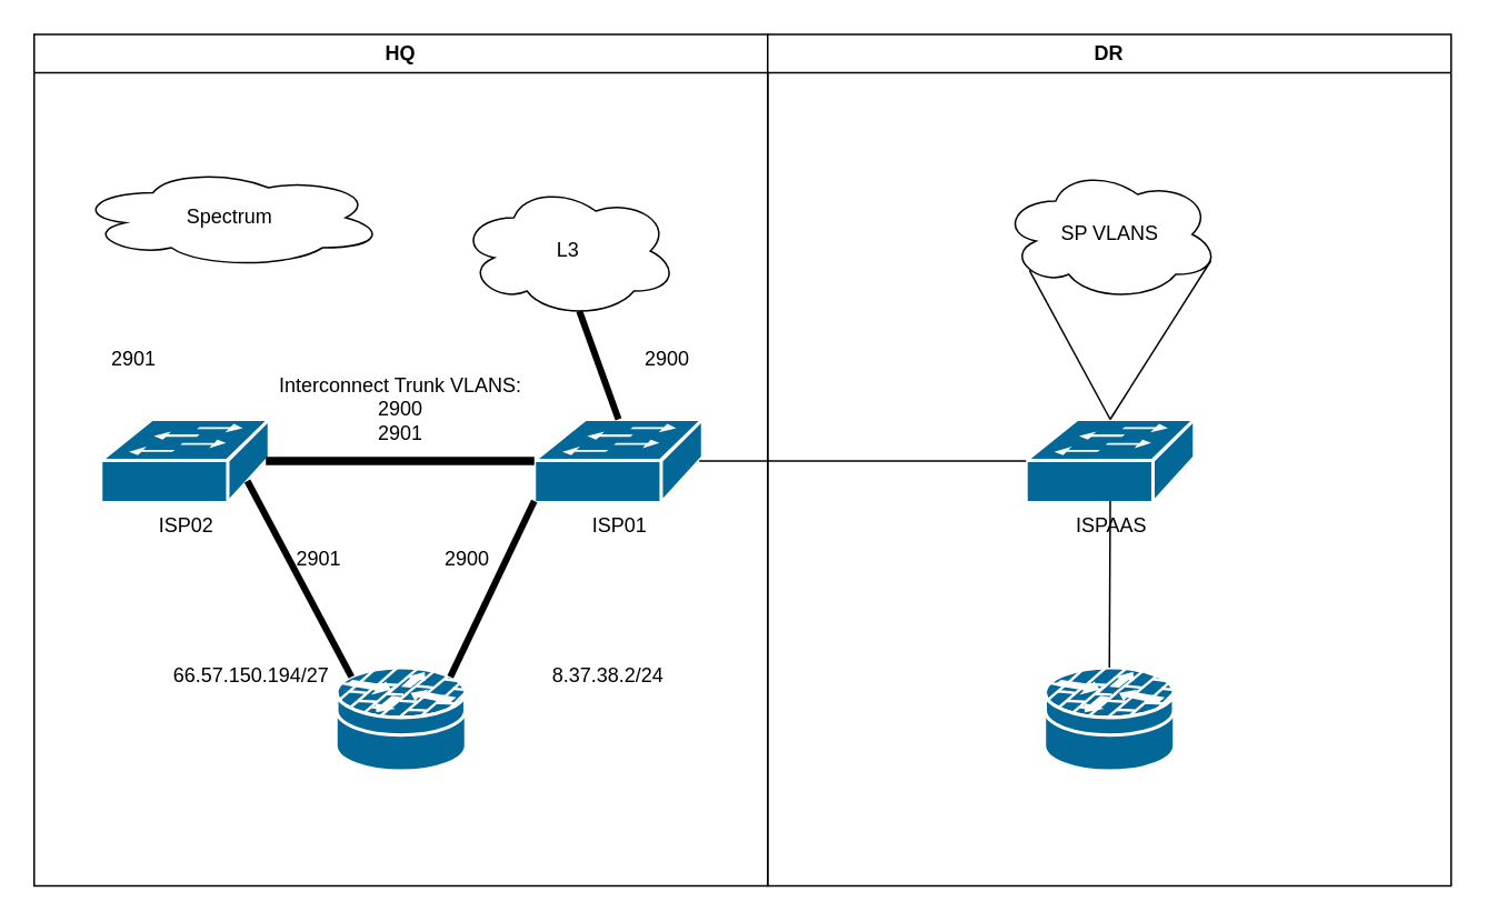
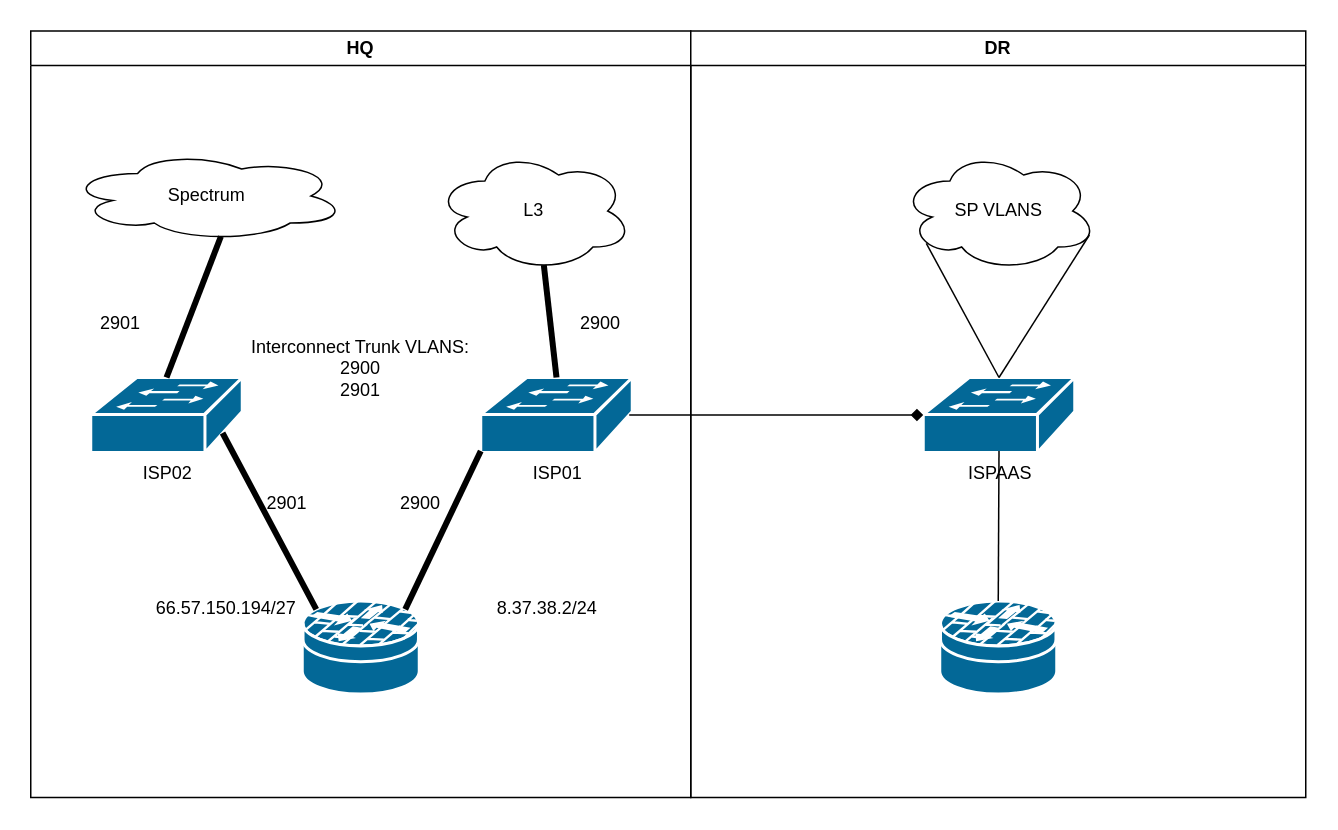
- <mxCell id="7" value="L3" style="ellipse;shape=cloud;whiteSpace=wrap;html=1;" parent="2" vertex="1"><mxGeometry x="255" y="90" width="131" height="80" as="geometry" /></mxCell>
+ <mxCell id="7" value="L3" style="ellipse;shape=cloud;whiteSpace=wrap;html=1;" parent="2" vertex="1"><mxGeometry x="270" y="80" width="131" height="80" as="geometry" /></mxCell>
+ <mxCell id="8" value="" style="endArrow=none;html=1;rounded=0;entryX=0.55;entryY=0.95;entryDx=0;entryDy=0;entryPerimeter=0;exitX=0.5;exitY=0;exitDx=0;exitDy=0;exitPerimeter=0;strokeWidth=4;strokeColor=light-dark(#000000,#FFFF66);" parent="2" source="4" target="6" edge="1"><mxGeometry width="50" height="50" relative="1" as="geometry"><mxPoint x="400" y="270" as="sourcePoint" /><mxPoint x="450" y="220" as="targetPoint" /></mxGeometry></mxCell>
- <mxCell id="10" value="" style="endArrow=none;html=1;rounded=0;exitX=0.98;exitY=0.5;exitDx=0;exitDy=0;exitPerimeter=0;entryX=0;entryY=0.5;entryDx=0;entryDy=0;entryPerimeter=0;strokeColor=light-dark(#000000,#66FFFF);strokeWidth=5;" parent="2" source="4" target="5" edge="1"><mxGeometry width="50" height="50" relative="1" as="geometry"><mxPoint x="400" y="270" as="sourcePoint" /><mxPoint x="450" y="220" as="targetPoint" /></mxGeometry></mxCell>
- <mxCell id="27" value="" style="endArrow=none;html=1;rounded=0;entryX=0;entryY=0.5;entryDx=0;entryDy=0;entryPerimeter=0;exitX=0.98;exitY=0.5;exitDx=0;exitDy=0;exitPerimeter=0;" parent="1" source="5" target="22" edge="1"><mxGeometry width="50" height="50" relative="1" as="geometry"><mxPoint x="420" y="290" as="sourcePoint" /><mxPoint x="470" y="240" as="targetPoint" /></mxGeometry></mxCell>
+ <mxCell id="27" value="" style="endArrow=diamond;html=1;rounded=0;entryX=0;entryY=0.5;entryDx=0;entryDy=0;entryPerimeter=0;exitX=0.98;exitY=0.5;exitDx=0;exitDy=0;exitPerimeter=0;" parent="1" source="5" target="22" edge="1"><mxGeometry width="50" height="50" relative="1" as="geometry"><mxPoint x="420" y="290" as="sourcePoint" /><mxPoint x="470" y="240" as="targetPoint" /></mxGeometry></mxCell>
